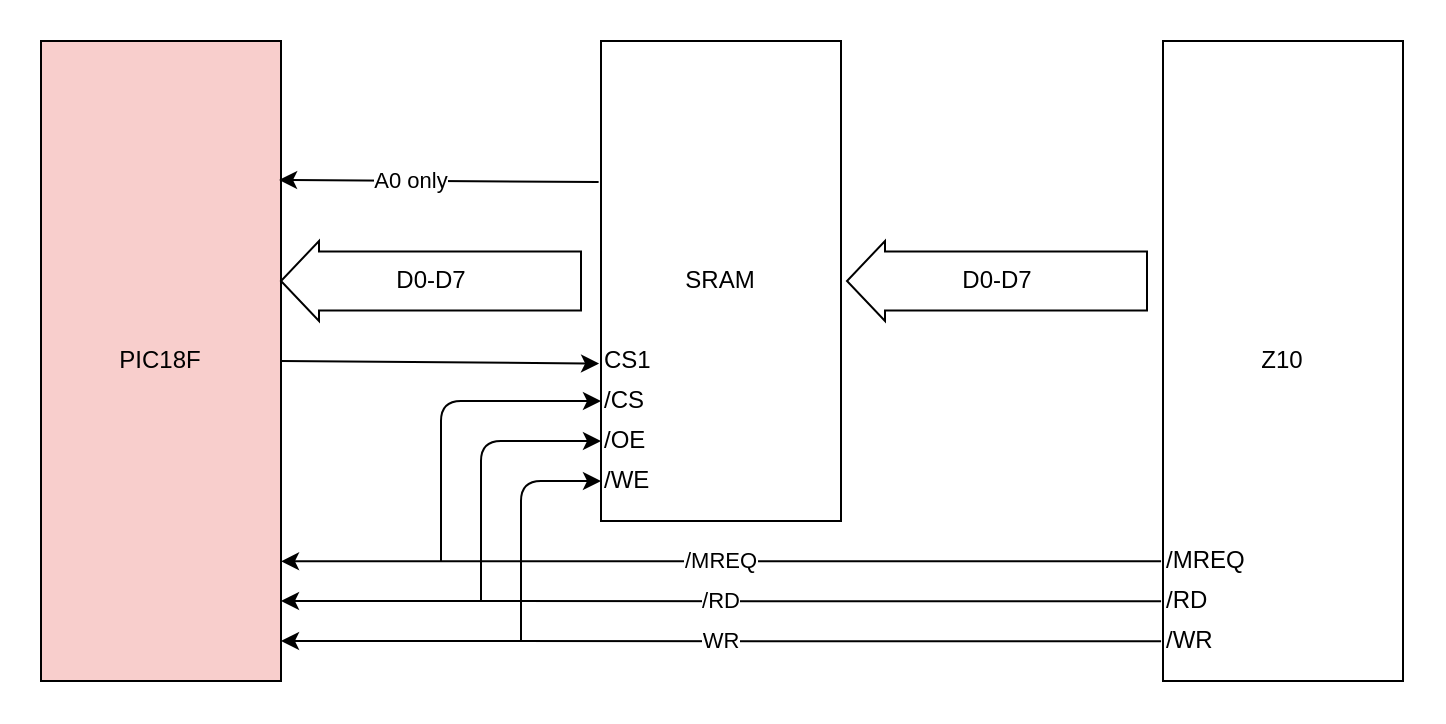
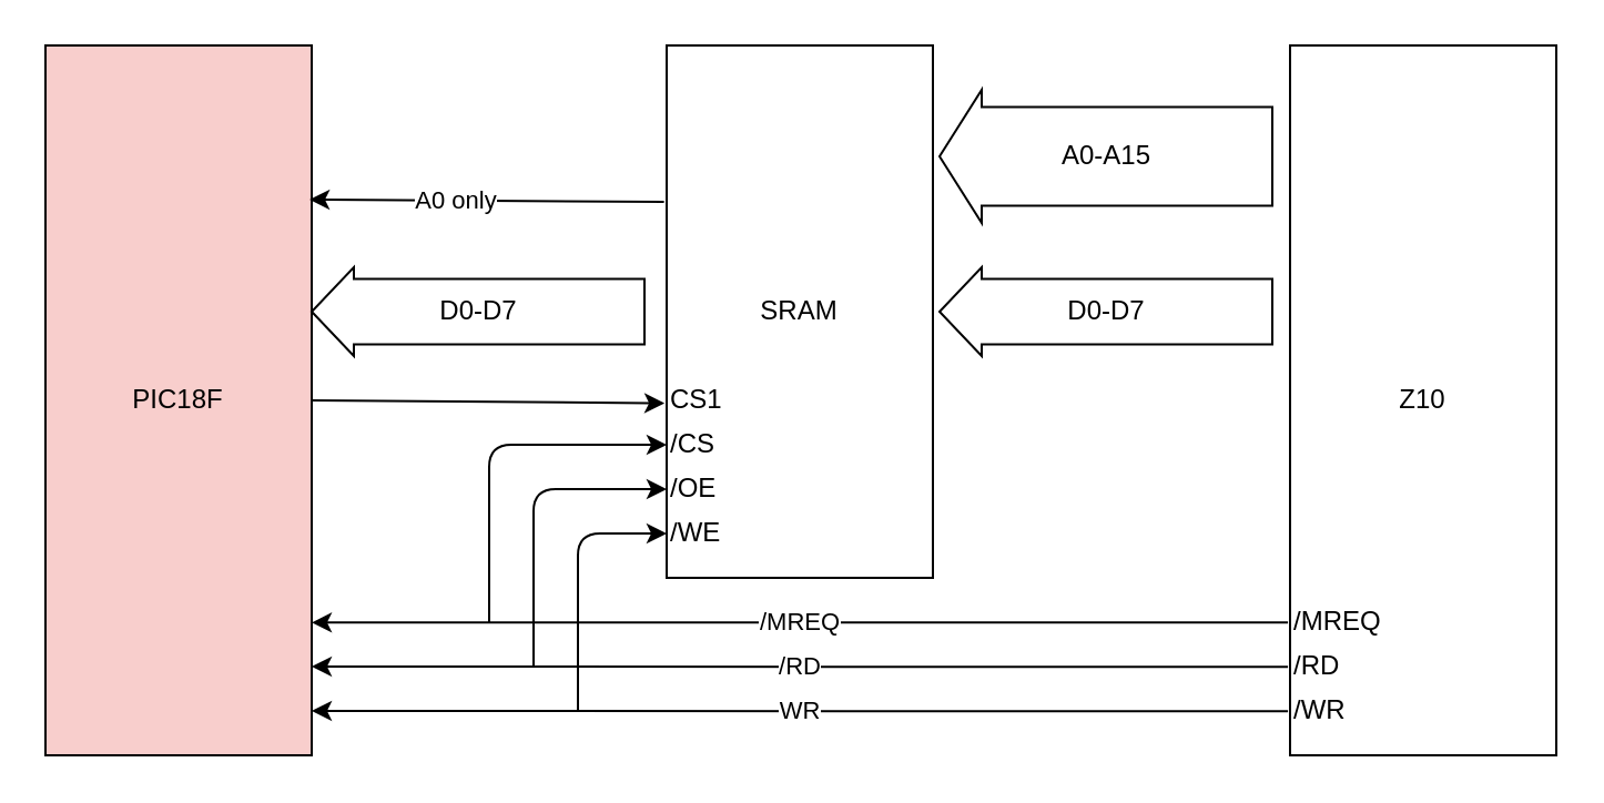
+ <mxCell id="5" value="A0-A15" style="html=1;shadow=0;dashed=0;align=center;verticalAlign=middle;shape=mxgraph.arrows2.arrow;dy=0.26;dx=19;flipH=1;notch=0;" parent="1" vertex="1"><mxGeometry x="423" y="40" width="150" height="60" as="geometry" /></mxCell>
